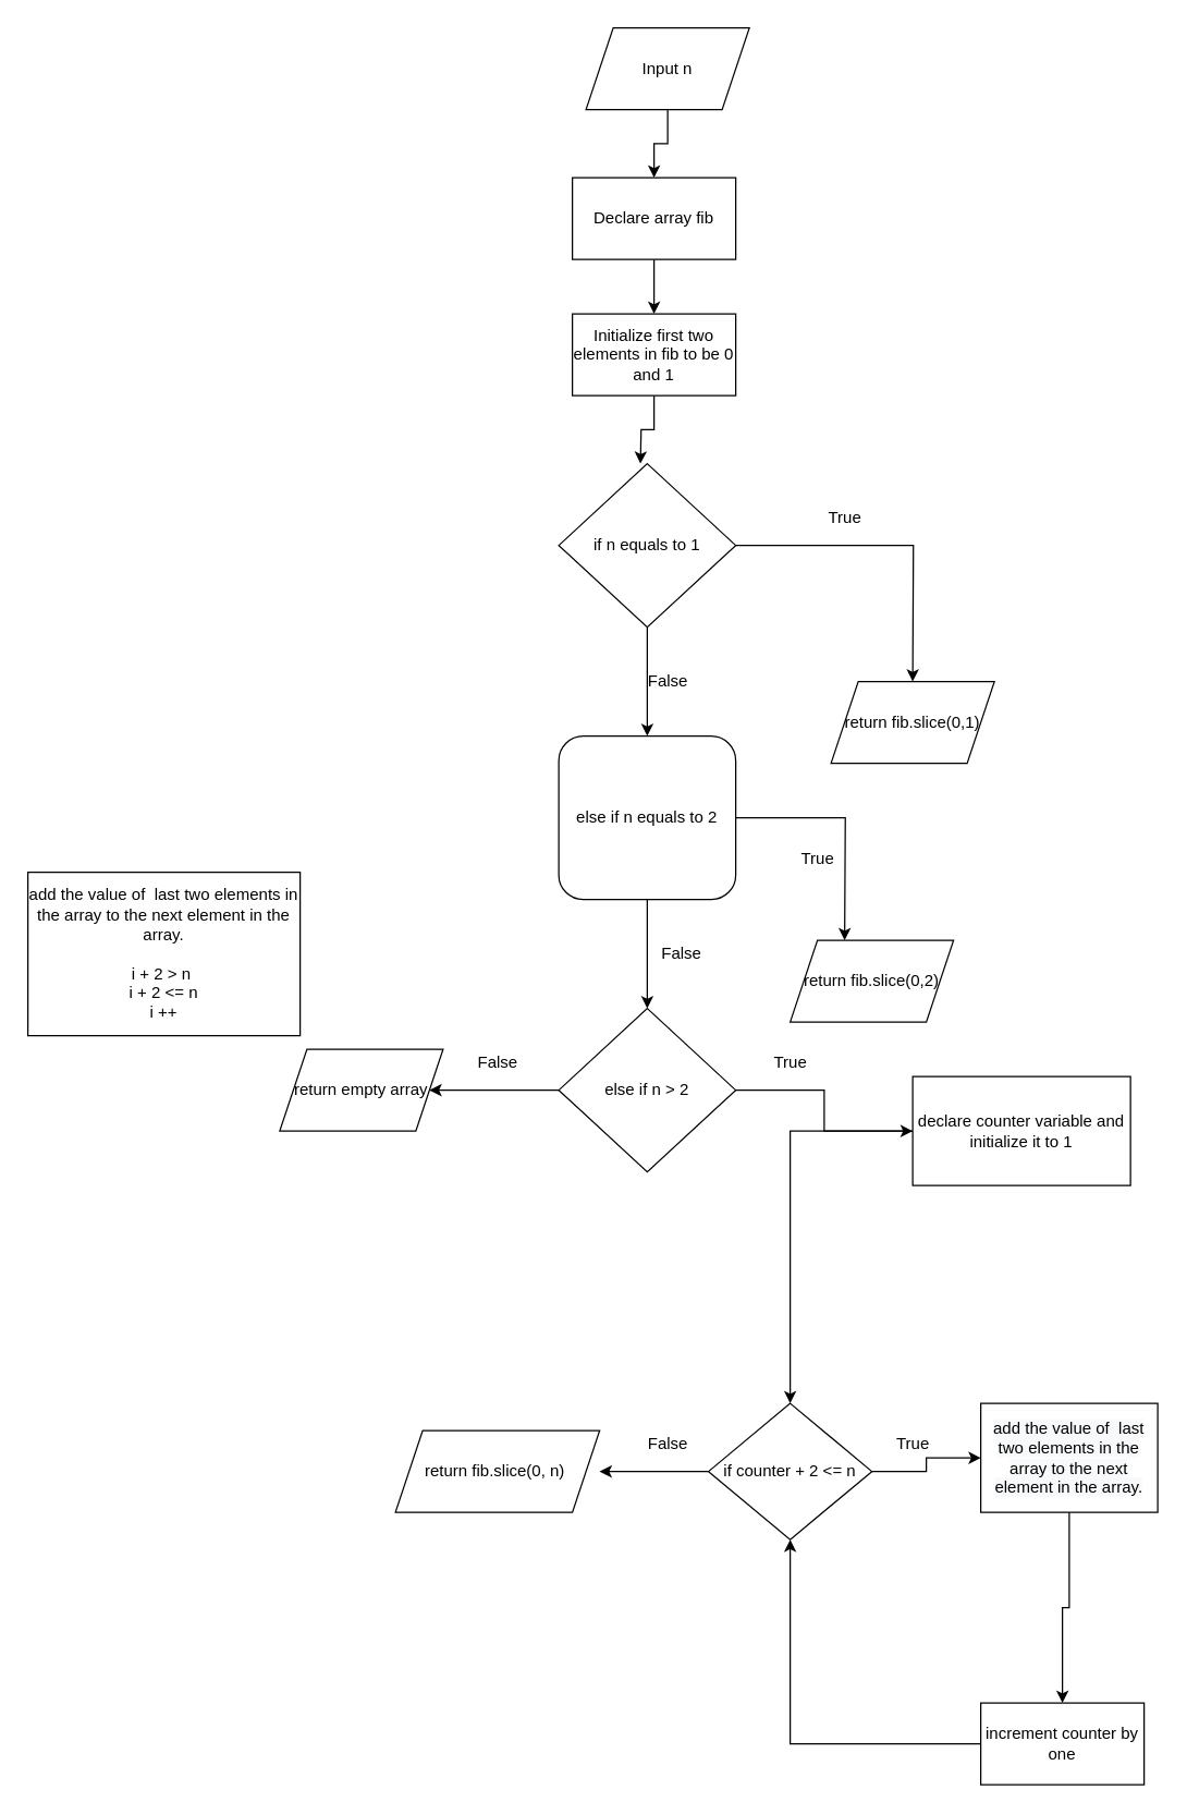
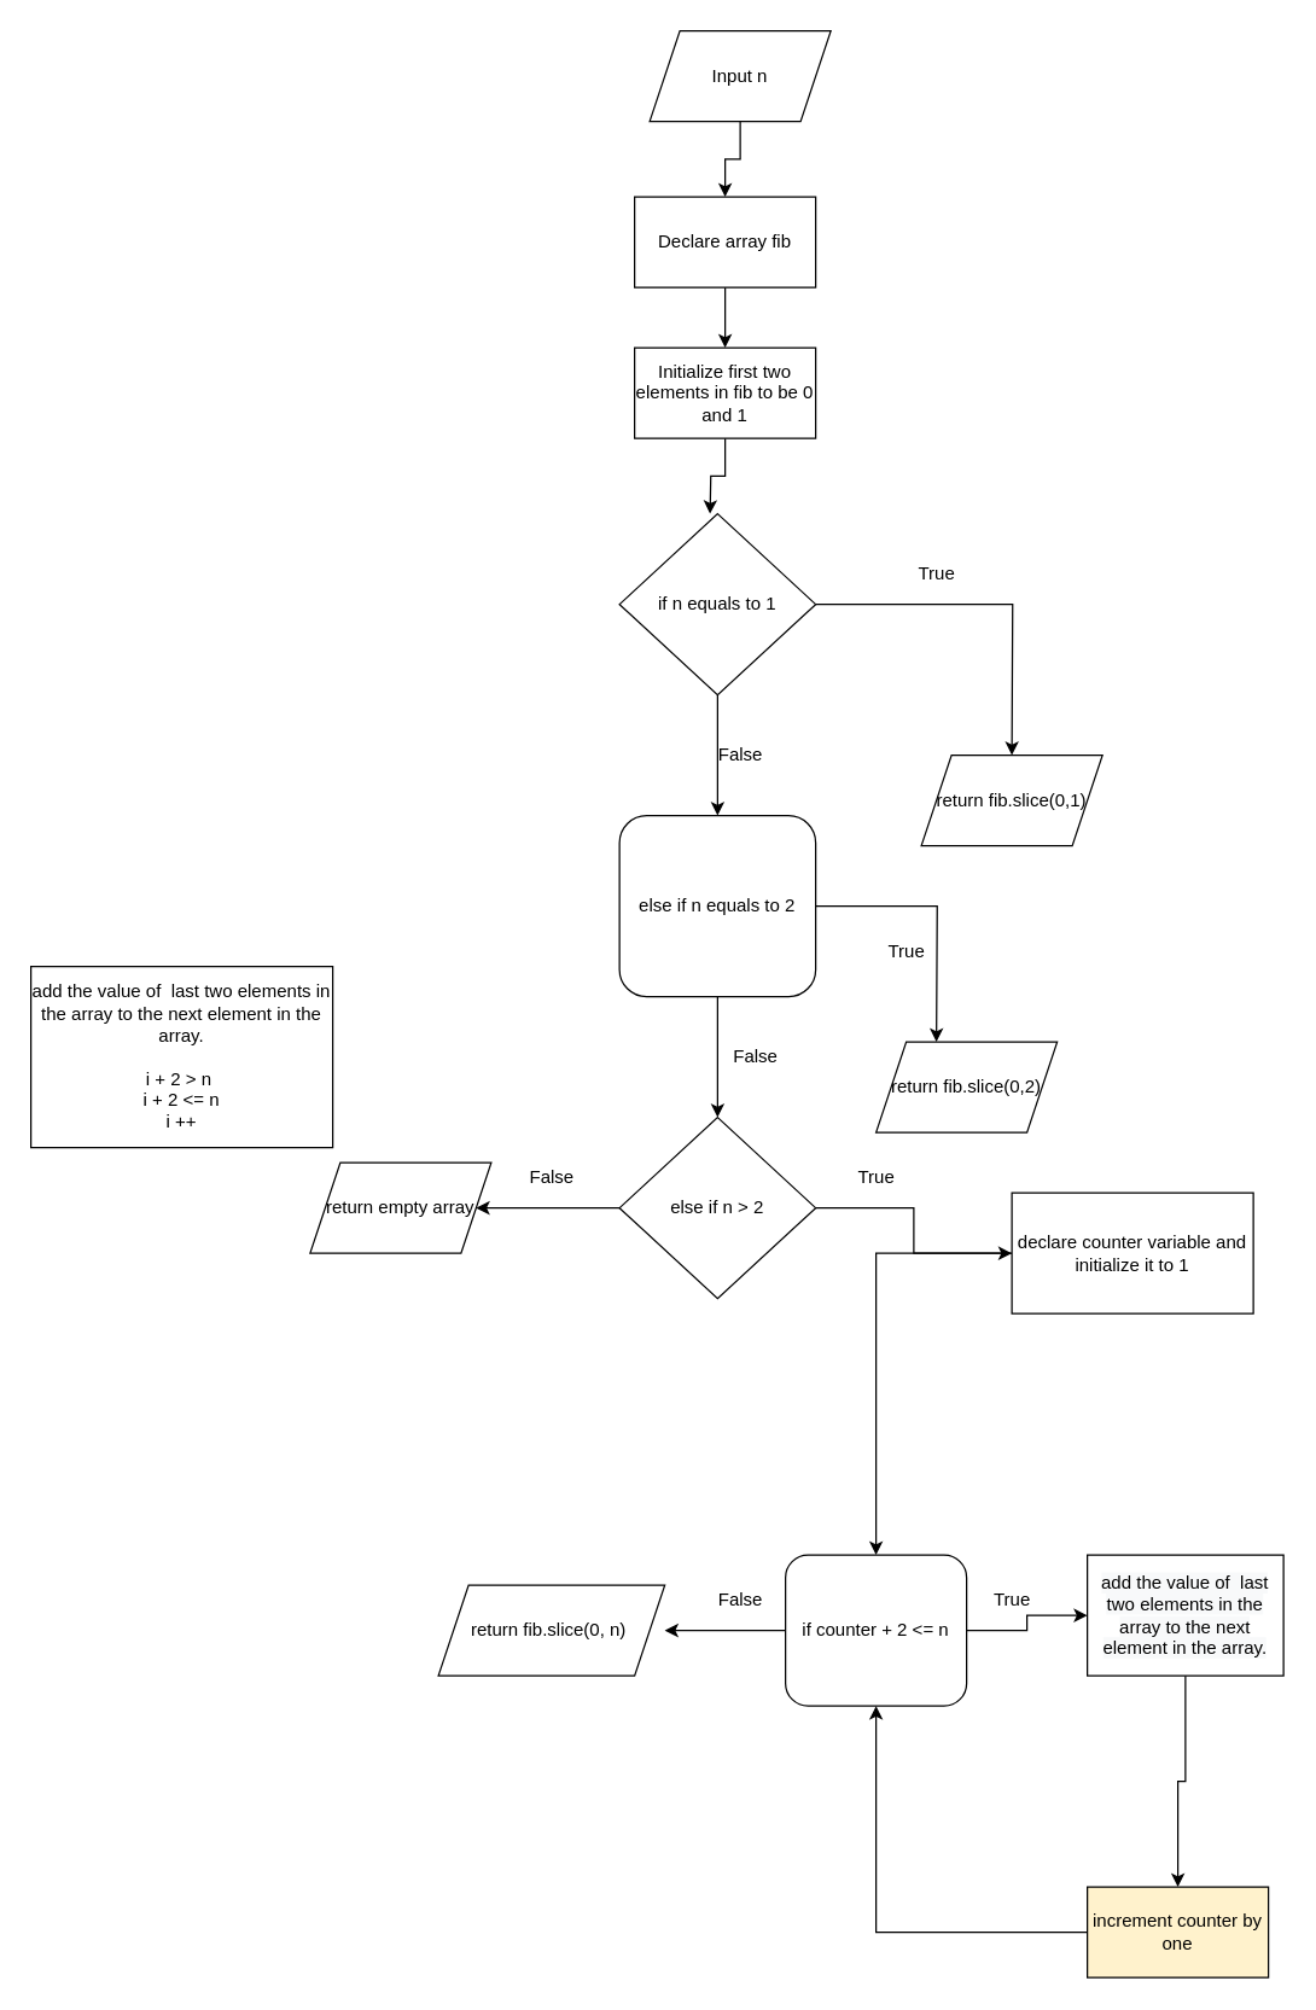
- <mxCell id="25" value="if counter + 2 &amp;lt;= n" style="rhombus;whiteSpace=wrap;html=1;" vertex="1" parent="1"><mxGeometry x="520" y="1030" width="120" height="100" as="geometry" /></mxCell>
+ <mxCell id="25" value="if counter + 2 &amp;lt;= n" style="whiteSpace=wrap;html=1;rounded=1;" vertex="1" parent="1"><mxGeometry x="520" y="1030" width="120" height="100" as="geometry" /></mxCell>
- <mxCell id="31" value="increment counter by one" style="whiteSpace=wrap;html=1;" vertex="1" parent="1"><mxGeometry x="720" y="1250" width="120" height="60" as="geometry" /></mxCell>
+ <mxCell id="31" value="increment counter by one" style="whiteSpace=wrap;html=1;fillColor=#fff2cc;" vertex="1" parent="1"><mxGeometry x="720" y="1250" width="120" height="60" as="geometry" /></mxCell>
